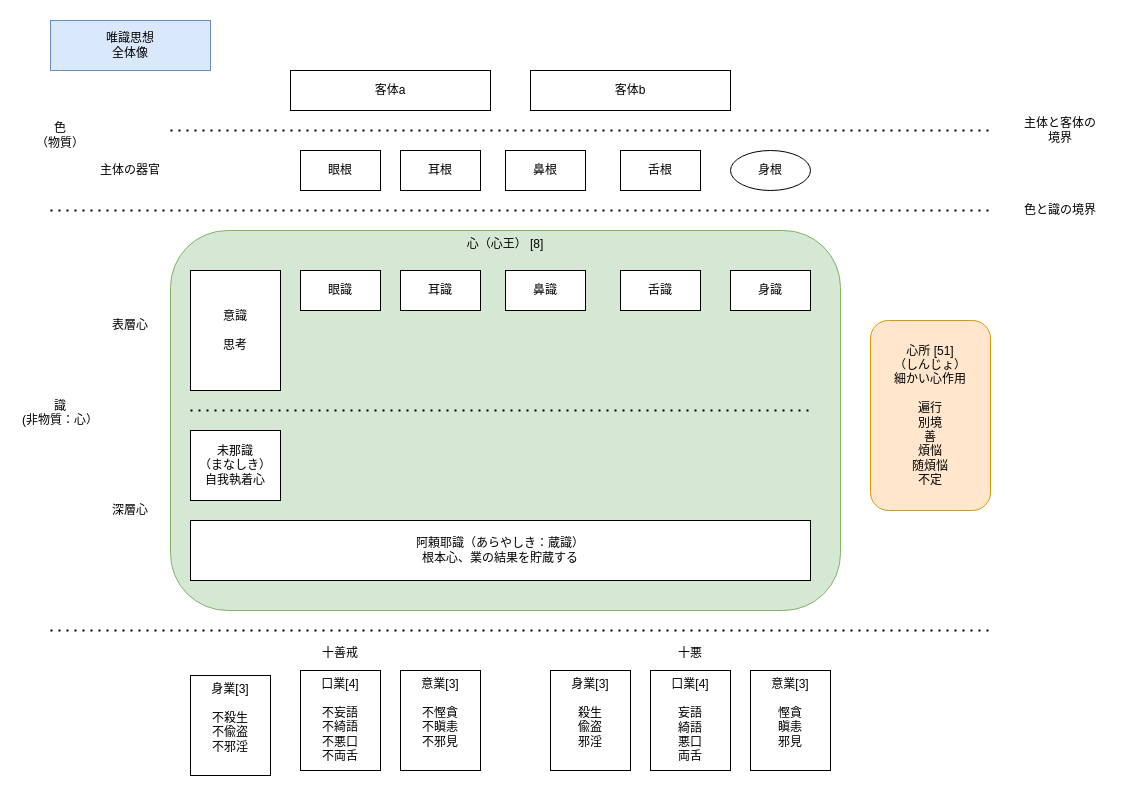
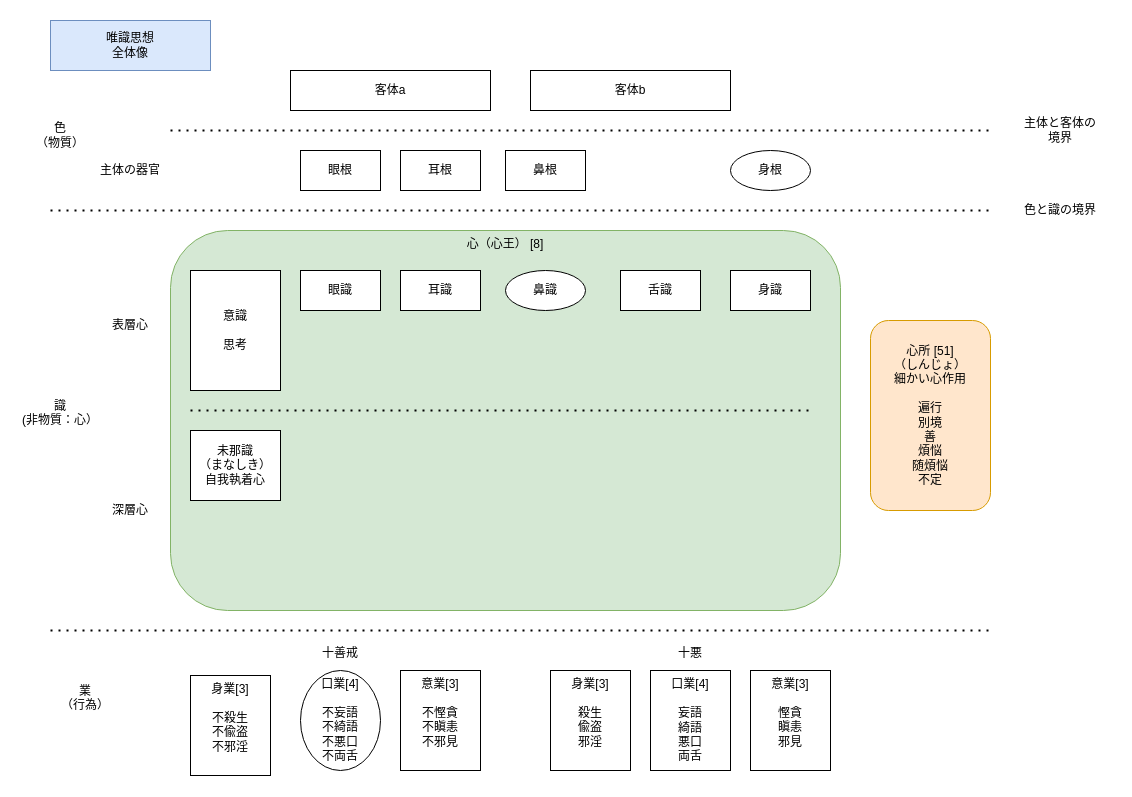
- <mxCell id="9" value="舌根" style="rounded=0;whiteSpace=wrap;html=1;" vertex="1" parent="1"><mxGeometry x="620" y="150" width="80" height="40" as="geometry" /></mxCell>
- <mxCell id="13" value="鼻識" style="rounded=0;whiteSpace=wrap;html=1;" vertex="1" parent="1"><mxGeometry x="505" y="270" width="80" height="40" as="geometry" /></mxCell>
+ <mxCell id="13" value="鼻識" style="ellipse;whiteSpace=wrap;html=1;" vertex="1" parent="1"><mxGeometry x="505" y="270" width="80" height="40" as="geometry" /></mxCell>
- <mxCell id="20" value="阿頼耶識（あらやしき：蔵識）&lt;div&gt;根本心、業の結果を貯蔵する&lt;/div&gt;" style="rounded=0;whiteSpace=wrap;html=1;" vertex="1" parent="1"><mxGeometry x="190" y="520" width="620" height="60" as="geometry" /></mxCell>
+ <mxCell id="5" value="&lt;div&gt;業&lt;/div&gt;&lt;div&gt;（行為）&lt;/div&gt;&lt;div&gt;&lt;div&gt;&lt;br&gt;&lt;/div&gt;&lt;/div&gt;" style="text;html=1;align=center;verticalAlign=middle;whiteSpace=wrap;rounded=0;" vertex="1" parent="1"><mxGeometry x="50" y="665" width="70" height="80" as="geometry" /></mxCell>
- <mxCell id="31" value="口業[4]&lt;div&gt;&lt;br&gt;&lt;/div&gt;&lt;div&gt;&lt;div&gt;不妄語&lt;/div&gt;&lt;div&gt;不綺語&lt;/div&gt;&lt;div&gt;不悪口&lt;/div&gt;&lt;div&gt;不両舌&lt;/div&gt;&lt;/div&gt;" style="rounded=0;whiteSpace=wrap;html=1;verticalAlign=top;" vertex="1" parent="1"><mxGeometry x="300" y="670" width="80" height="100" as="geometry" /></mxCell>
+ <mxCell id="31" value="口業[4]&lt;div&gt;&lt;br&gt;&lt;/div&gt;&lt;div&gt;&lt;div&gt;不妄語&lt;/div&gt;&lt;div&gt;不綺語&lt;/div&gt;&lt;div&gt;不悪口&lt;/div&gt;&lt;div&gt;不両舌&lt;/div&gt;&lt;/div&gt;" style="ellipse;whiteSpace=wrap;html=1;verticalAlign=top;" vertex="1" parent="1"><mxGeometry x="300" y="670" width="80" height="100" as="geometry" /></mxCell>
